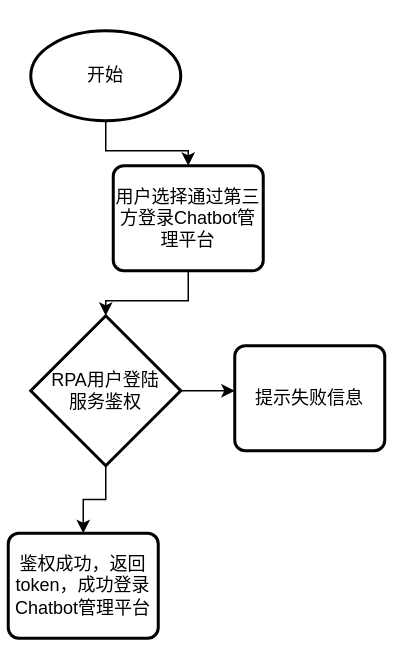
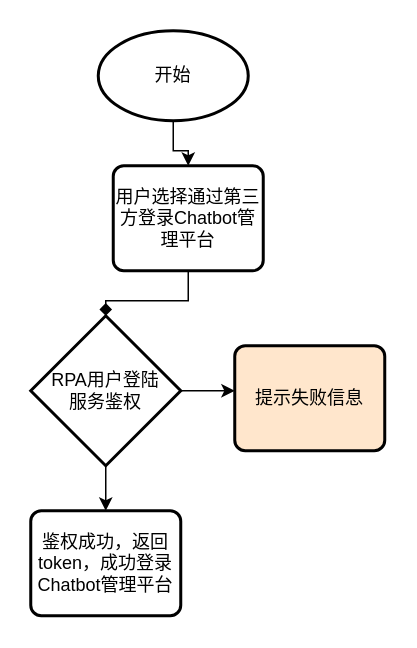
- <mxCell id="3" value="开始" style="strokeWidth=2;html=1;shape=mxgraph.flowchart.start_1;whiteSpace=wrap;" vertex="1" parent="1"><mxGeometry x="20" y="20" width="100" height="60" as="geometry" /></mxCell>
+ <mxCell id="3" value="开始" style="strokeWidth=2;html=1;shape=mxgraph.flowchart.start_1;whiteSpace=wrap;" vertex="1" parent="1"><mxGeometry x="65" y="20" width="100" height="60" as="geometry" /></mxCell>
- <mxCell id="4" style="edgeStyle=orthogonalEdgeStyle;rounded=0;orthogonalLoop=1;jettySize=auto;html=1;entryX=0.5;entryY=0;entryDx=0;entryDy=0;entryPerimeter=0;" edge="1" parent="1" source="5" target="8"><mxGeometry relative="1" as="geometry" /></mxCell>
+ <mxCell id="4" style="edgeStyle=orthogonalEdgeStyle;rounded=0;orthogonalLoop=1;jettySize=auto;html=1;entryX=0.5;entryY=0;entryDx=0;entryDy=0;entryPerimeter=0;endArrow=diamond;" edge="1" parent="1" source="5" target="8"><mxGeometry relative="1" as="geometry" /></mxCell>
- <mxCell id="9" value="提示失败信息" style="rounded=1;whiteSpace=wrap;html=1;absoluteArcSize=1;arcSize=14;strokeWidth=2;" vertex="1" parent="1"><mxGeometry x="156" y="230" width="100" height="70" as="geometry" /></mxCell>
+ <mxCell id="9" value="提示失败信息" style="rounded=1;whiteSpace=wrap;html=1;absoluteArcSize=1;arcSize=14;strokeWidth=2;fillColor=#ffe6cc;" vertex="1" parent="1"><mxGeometry x="156" y="230" width="100" height="70" as="geometry" /></mxCell>
- <mxCell id="10" value="鉴权成功，返回token，成功登录Chatbot管理平台" style="rounded=1;whiteSpace=wrap;html=1;absoluteArcSize=1;arcSize=14;strokeWidth=2;" vertex="1" parent="1"><mxGeometry x="5" y="355" width="100" height="70" as="geometry" /></mxCell>
+ <mxCell id="10" value="鉴权成功，返回token，成功登录Chatbot管理平台" style="rounded=1;whiteSpace=wrap;html=1;absoluteArcSize=1;arcSize=14;strokeWidth=2;" vertex="1" parent="1"><mxGeometry x="20" y="340" width="100" height="70" as="geometry" /></mxCell>
